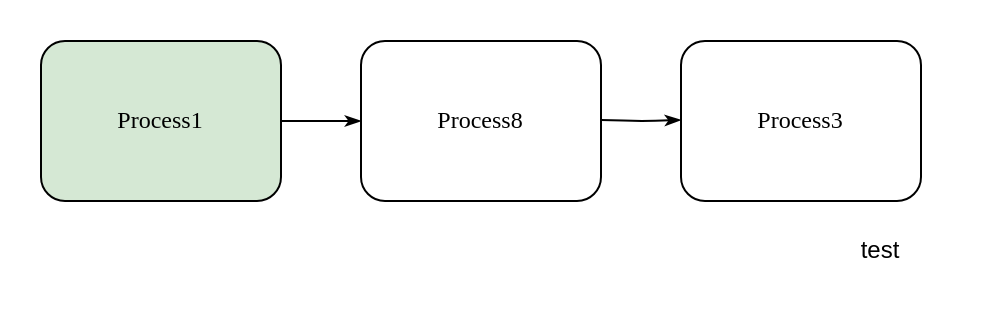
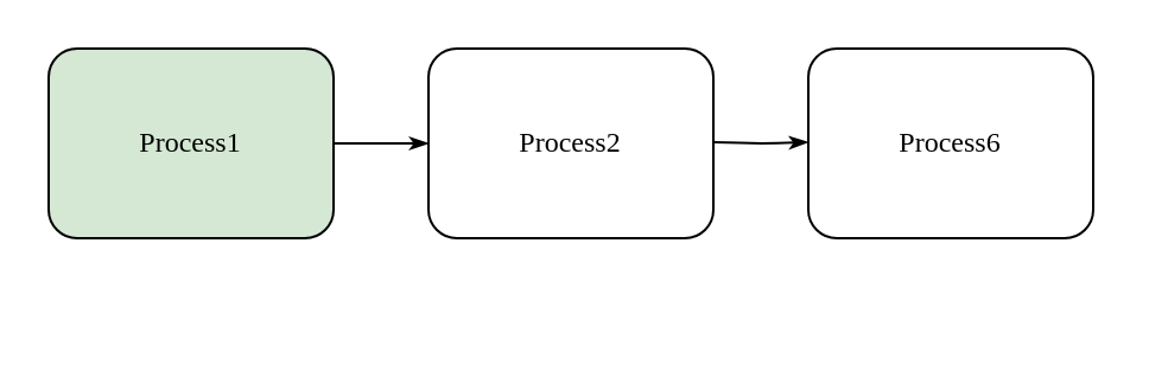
- <mxCell id="4" value="Process8" style="rounded=1;whiteSpace=wrap;html=1;shadow=0;labelBackgroundColor=none;strokeWidth=1;fontFamily=Verdana;fontSize=12;align=center;" parent="1" vertex="1"><mxGeometry x="180" y="20" width="120" height="80" as="geometry" /></mxCell>
+ <mxCell id="4" value="Process2" style="rounded=1;whiteSpace=wrap;html=1;shadow=0;labelBackgroundColor=none;strokeWidth=1;fontFamily=Verdana;fontSize=12;align=center;" parent="1" vertex="1"><mxGeometry x="180" y="20" width="120" height="80" as="geometry" /></mxCell>
- <mxCell id="5" value="Process3" style="rounded=1;whiteSpace=wrap;html=1;shadow=0;labelBackgroundColor=none;strokeWidth=1;fontFamily=Verdana;fontSize=12;align=center;" parent="1" vertex="1"><mxGeometry x="340" y="20" width="120" height="80" as="geometry" /></mxCell>
+ <mxCell id="5" value="Process6" style="rounded=1;whiteSpace=wrap;html=1;shadow=0;labelBackgroundColor=none;strokeWidth=1;fontFamily=Verdana;fontSize=12;align=center;" parent="1" vertex="1"><mxGeometry x="340" y="20" width="120" height="80" as="geometry" /></mxCell>
- <mxCell id="7" value="test" style="text;html=1;align=center;verticalAlign=middle;whiteSpace=wrap;rounded=0;" vertex="1" parent="1"><mxGeometry x="410" y="110" width="60" height="30" as="geometry" /></mxCell>
